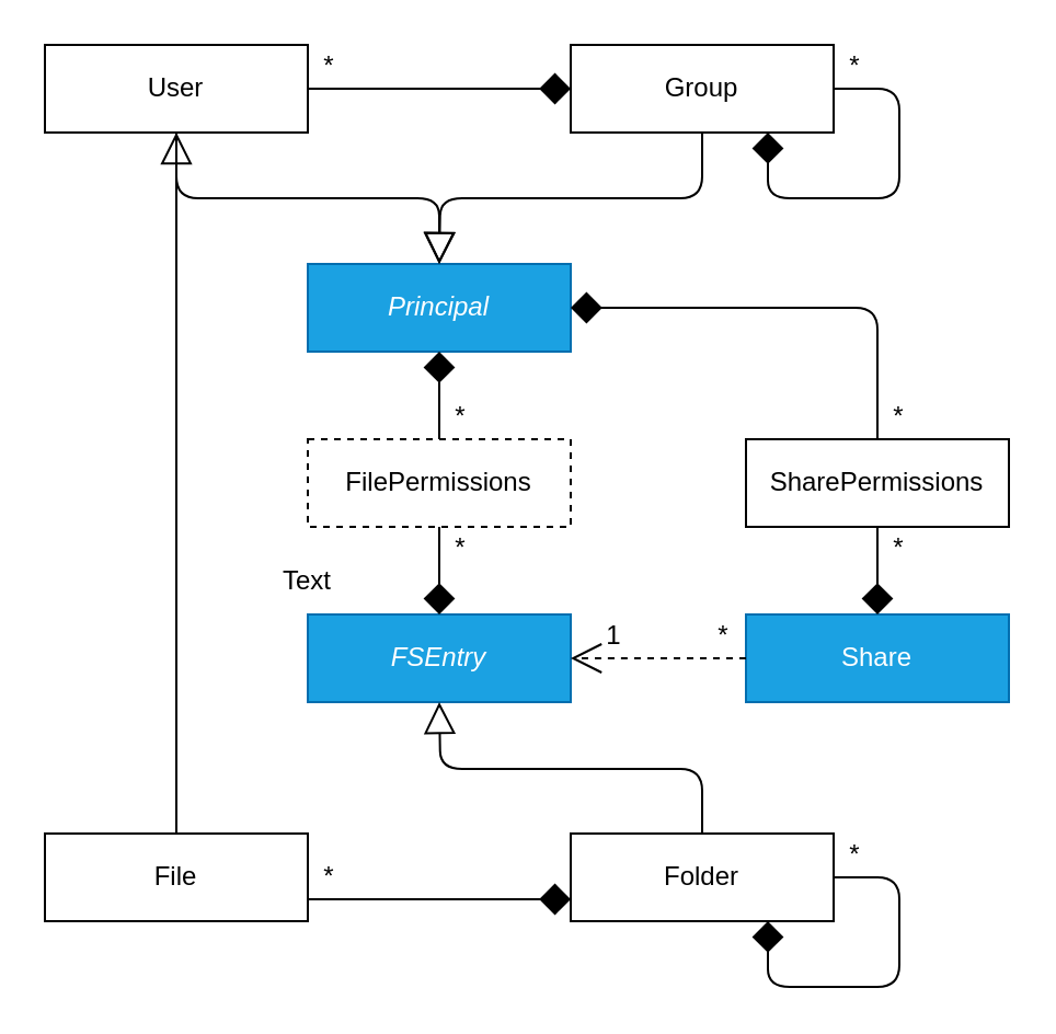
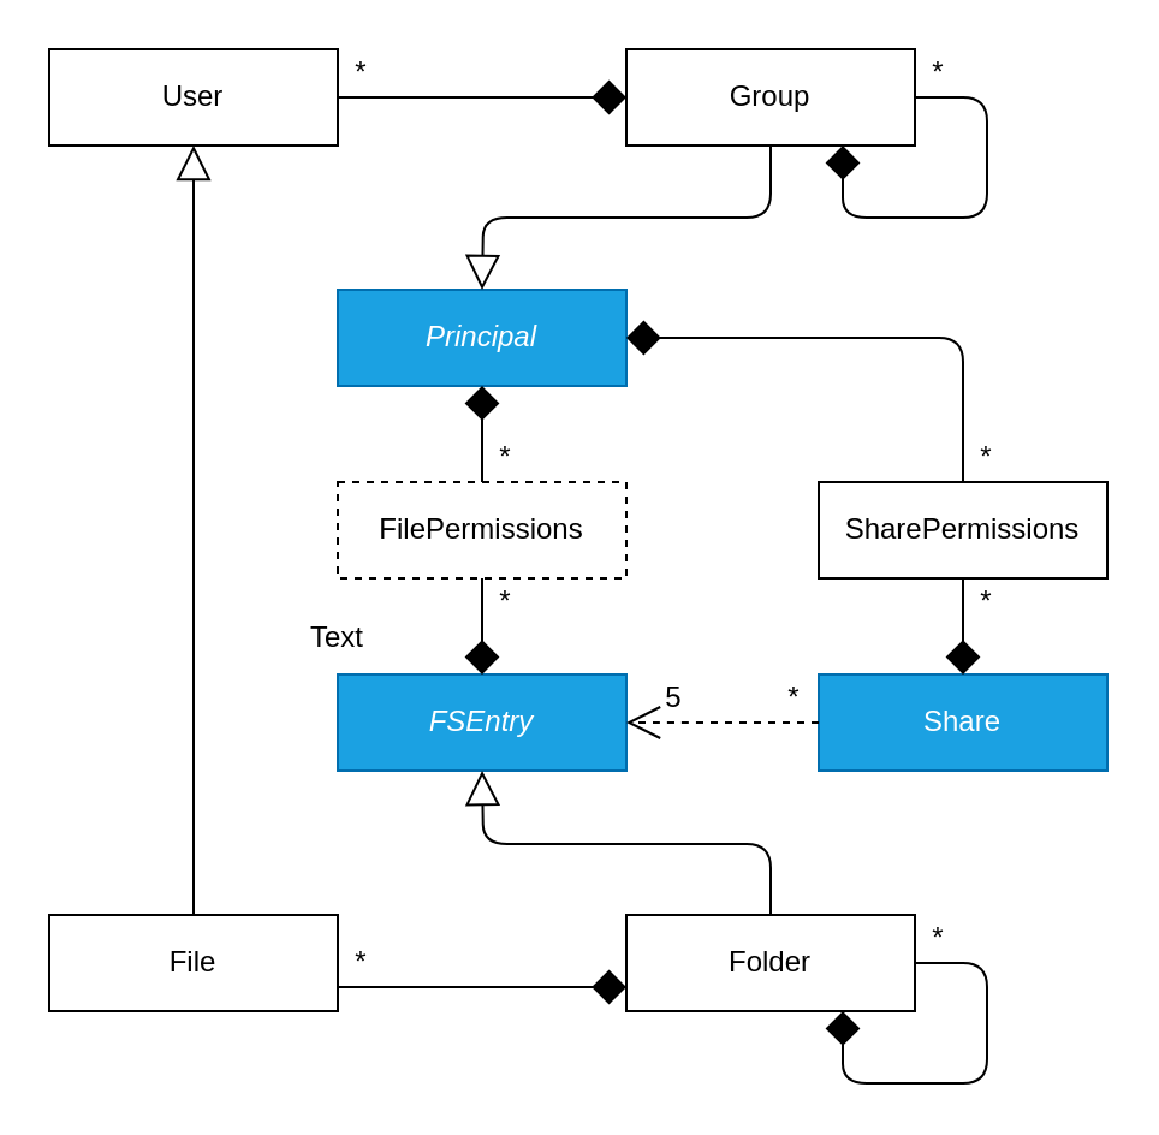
- <mxCell id="16" style="edgeStyle=orthogonalEdgeStyle;jumpSize=11;html=1;exitX=0.5;exitY=1;exitDx=0;exitDy=0;entryX=0.5;entryY=0;entryDx=0;entryDy=0;startArrow=none;startFill=0;endArrow=block;endFill=0;startSize=12;endSize=12;" parent="1" source="13" target="11" edge="1"><mxGeometry relative="1" as="geometry"><mxPoint x="90" y="390" as="sourcePoint" /><mxPoint x="210" y="330" as="targetPoint" /></mxGeometry></mxCell>
- <mxCell id="33" value="1" style="text;html=1;strokeColor=none;fillColor=none;align=center;verticalAlign=middle;whiteSpace=wrap;rounded=0;" parent="1" vertex="1"><mxGeometry x="270" y="280" width="20" height="20" as="geometry" /></mxCell>
+ <mxCell id="33" value="5" style="text;html=1;strokeColor=none;fillColor=none;align=center;verticalAlign=middle;whiteSpace=wrap;rounded=0;" parent="1" vertex="1"><mxGeometry x="270" y="280" width="20" height="20" as="geometry" /></mxCell>
